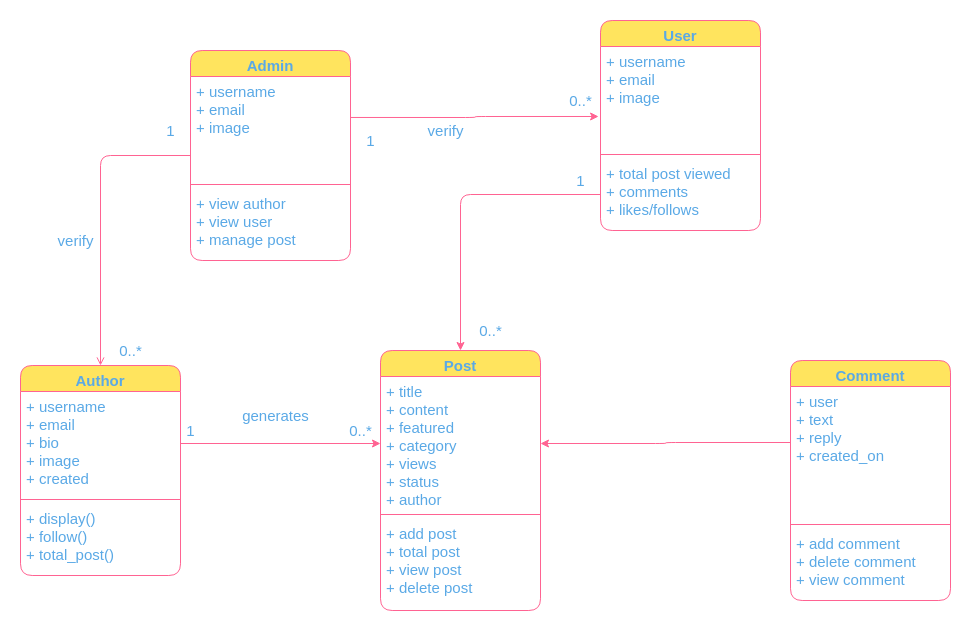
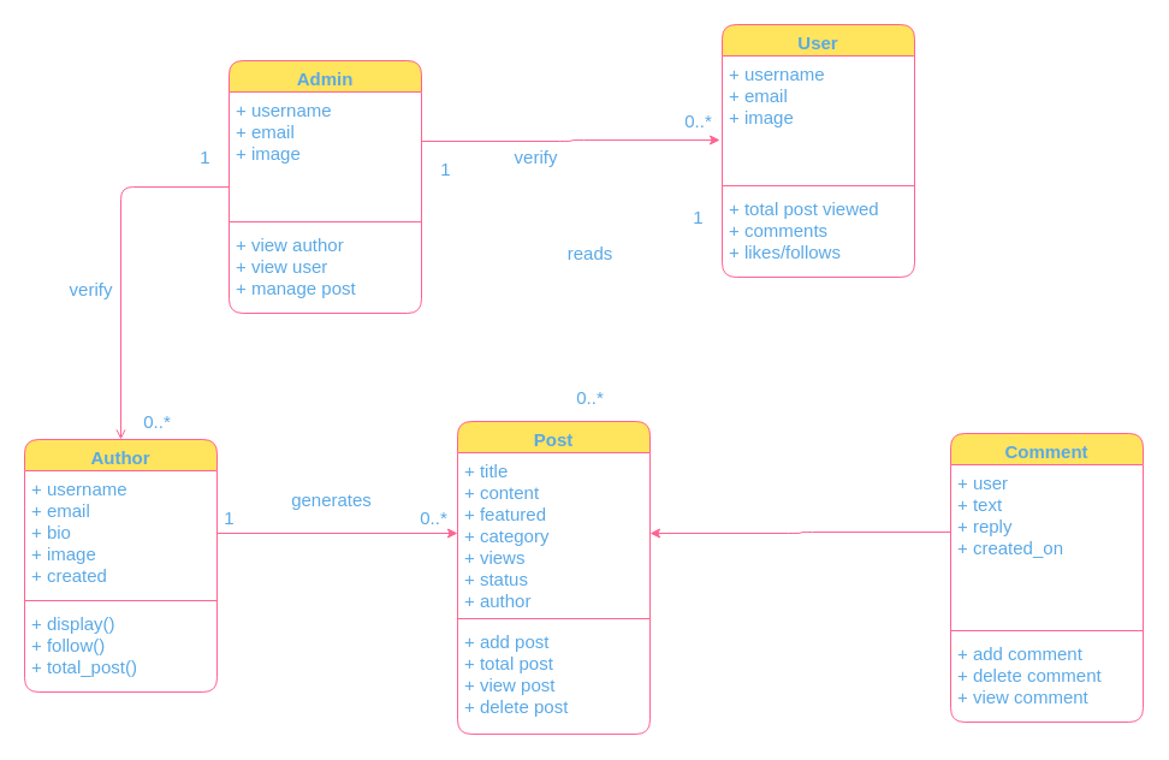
- <mxCell id="34" style="edgeStyle=orthogonalEdgeStyle;rounded=1;orthogonalLoop=1;jettySize=auto;html=1;entryX=0.5;entryY=0;entryDx=0;entryDy=0;fontSize=15;strokeColor=#FF6392;fontColor=#5AA9E6;" edge="1" parent="1" source="9" target="16"><mxGeometry relative="1" as="geometry" /></mxCell>
+ <mxCell id="37" value="reads" style="text;html=1;align=center;verticalAlign=middle;resizable=0;points=[];autosize=1;strokeColor=none;fillColor=none;fontSize=15;rounded=1;fontColor=#5AA9E6;" vertex="1" parent="1"><mxGeometry x="465" y="200" width="50" height="20" as="geometry" /></mxCell>
